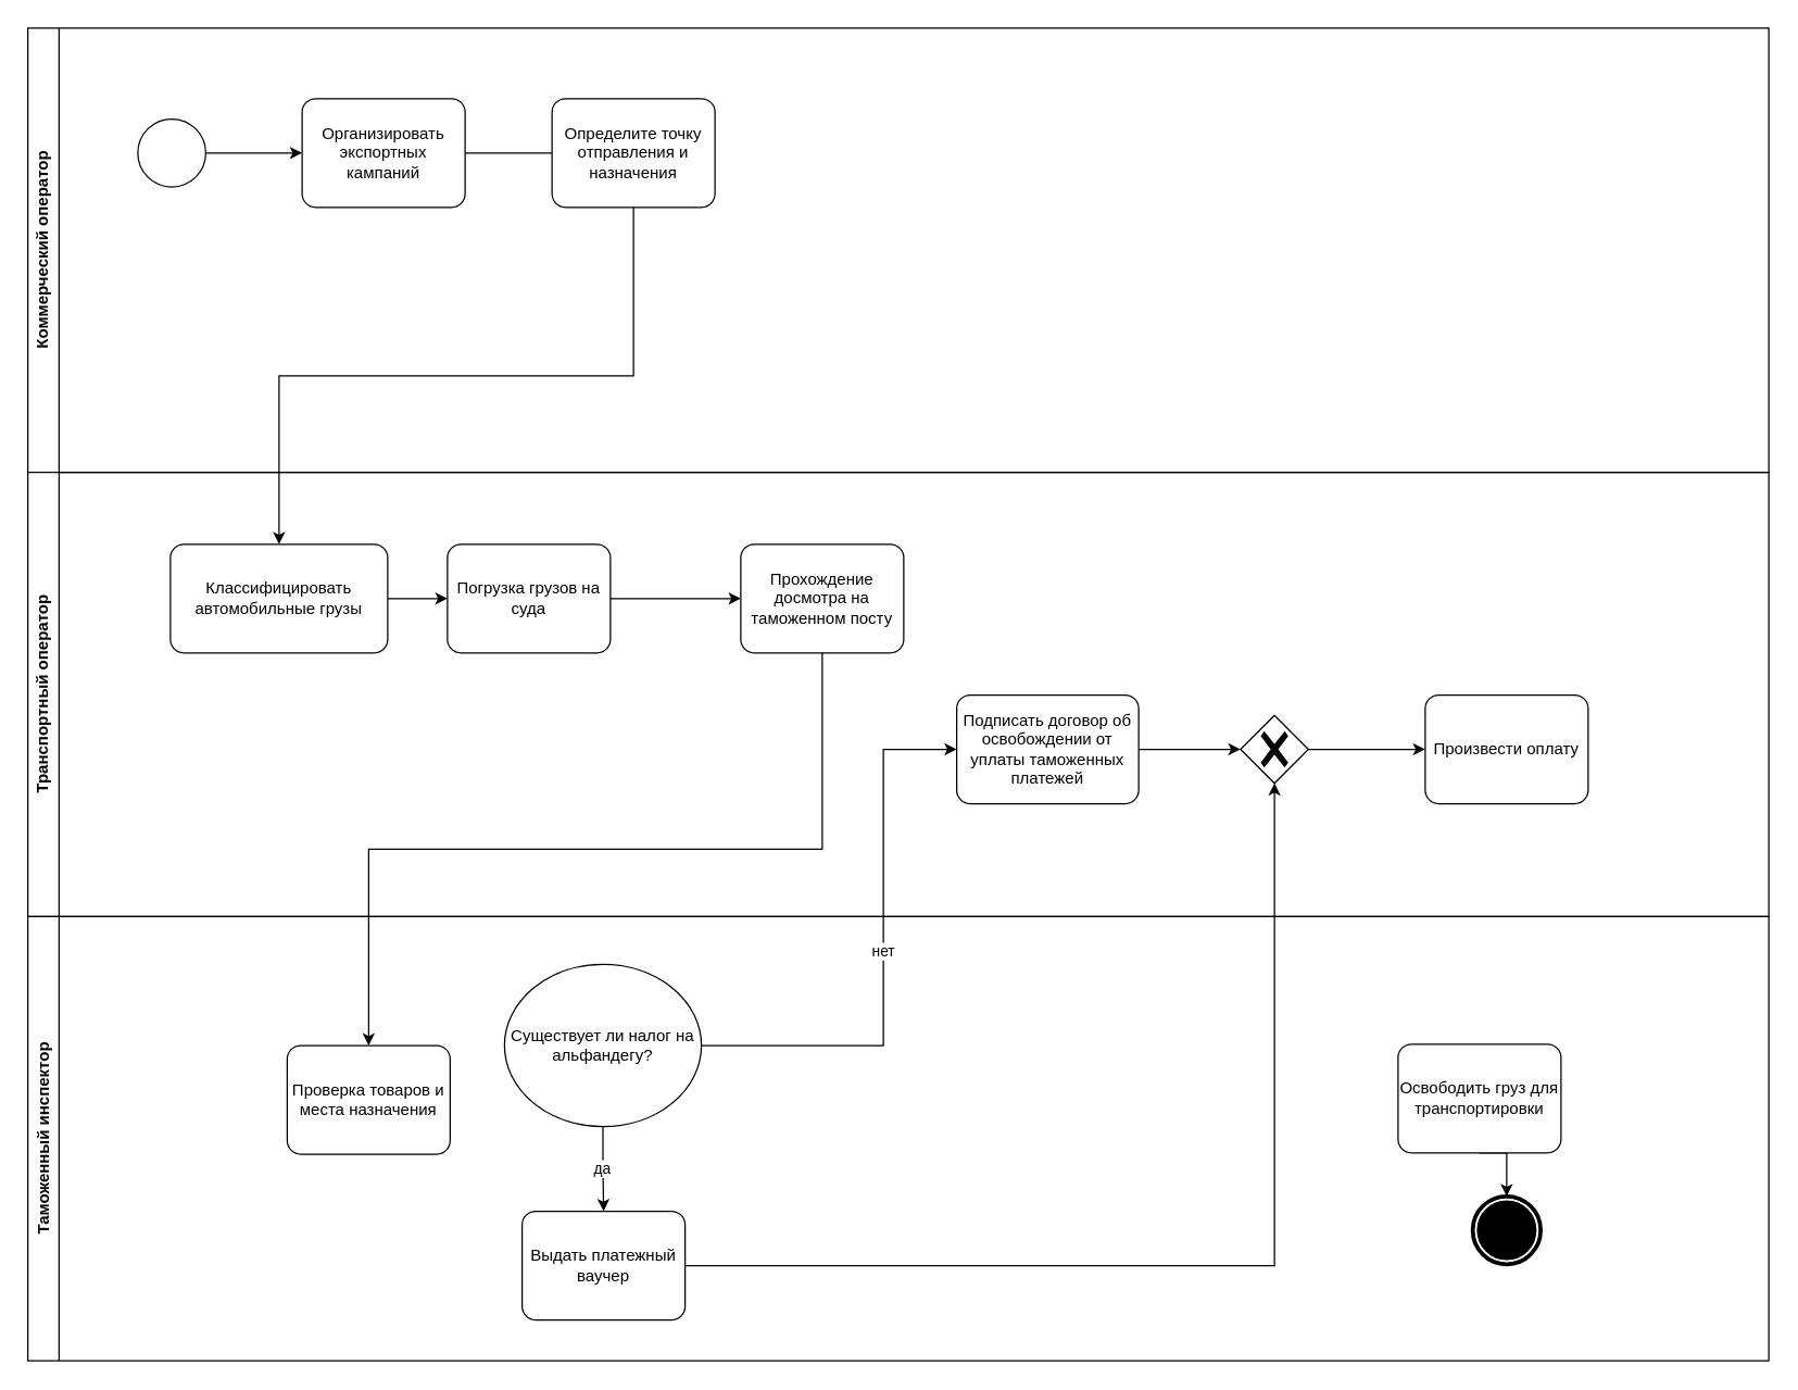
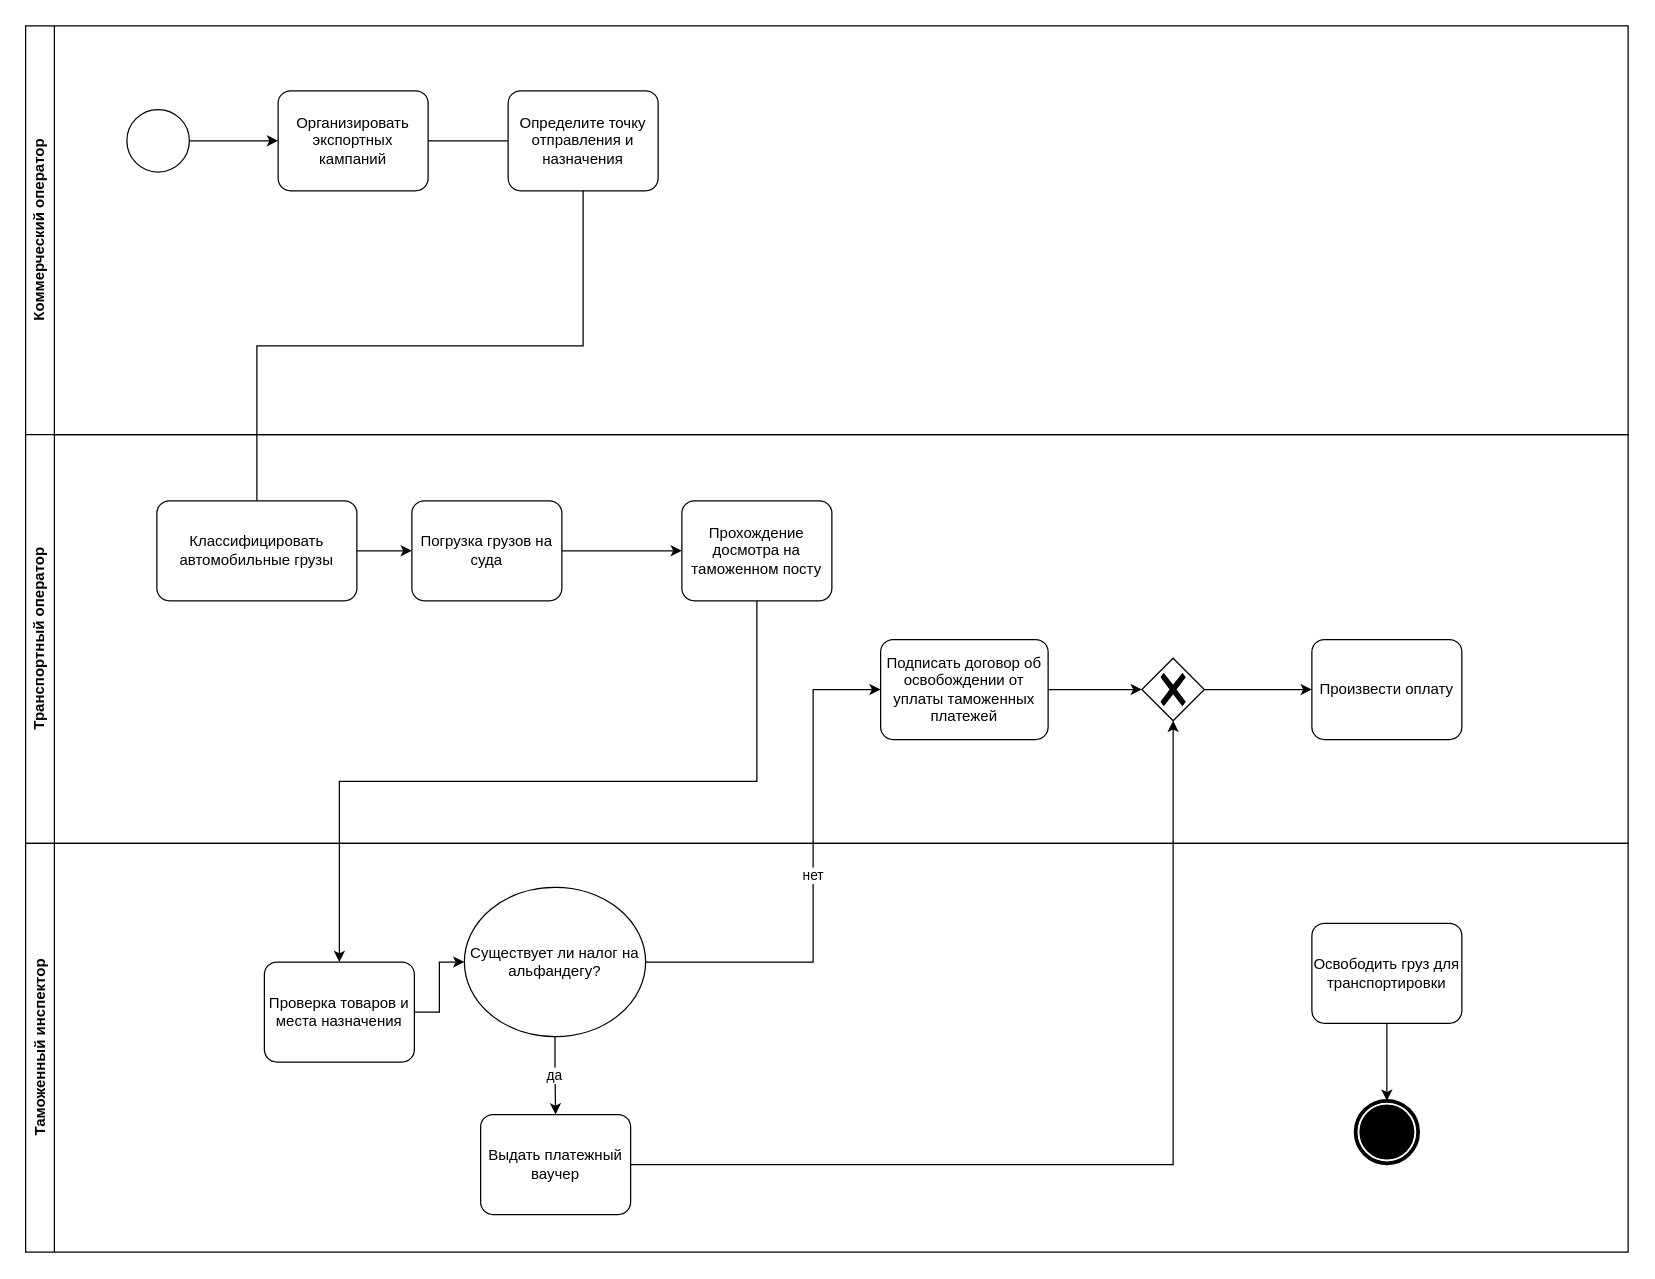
- <mxCell id="28" style="edgeStyle=orthogonalEdgeStyle;rounded=0;orthogonalLoop=1;jettySize=auto;html=1;exitX=0.5;exitY=1;exitDx=0;exitDy=0;exitPerimeter=0;entryX=0.5;entryY=0;entryDx=0;entryDy=0;entryPerimeter=0;" edge="1" parent="1" source="7" target="10"><mxGeometry relative="1" as="geometry" /></mxCell>
+ <mxCell id="28" style="edgeStyle=orthogonalEdgeStyle;rounded=0;orthogonalLoop=1;jettySize=auto;html=1;exitX=0.5;exitY=1;exitDx=0;exitDy=0;exitPerimeter=0;entryX=0.5;entryY=0;entryDx=0;entryDy=0;entryPerimeter=0;endArrow=none;" edge="1" parent="1" source="7" target="10"><mxGeometry relative="1" as="geometry" /></mxCell>
+ <mxCell id="20" style="edgeStyle=orthogonalEdgeStyle;rounded=0;orthogonalLoop=1;jettySize=auto;html=1;exitX=1;exitY=0.5;exitDx=0;exitDy=0;exitPerimeter=0;entryX=0;entryY=0.5;entryDx=0;entryDy=0;" edge="1" parent="19" source="21" target="23"><mxGeometry relative="1" as="geometry" /></mxCell>
- <mxCell id="26" value="Освободить груз для транспортировки" style="points=[[0.25,0,0],[0.5,0,0],[0.75,0,0],[1,0.25,0],[1,0.5,0],[1,0.75,0],[0.75,1,0],[0.5,1,0],[0.25,1,0],[0,0.75,0],[0,0.5,0],[0,0.25,0]];shape=mxgraph.bpmn.task;whiteSpace=wrap;rectStyle=rounded;size=10;html=1;taskMarker=abstract;" vertex="1" parent="19"><mxGeometry x="1009" y="94" width="120" height="80" as="geometry" /></mxCell>
+ <mxCell id="26" value="Освободить груз для транспортировки" style="points=[[0.25,0,0],[0.5,0,0],[0.75,0,0],[1,0.25,0],[1,0.5,0],[1,0.75,0],[0.75,1,0],[0.5,1,0],[0.25,1,0],[0,0.75,0],[0,0.5,0],[0,0.25,0]];shape=mxgraph.bpmn.task;whiteSpace=wrap;rectStyle=rounded;size=10;html=1;taskMarker=abstract;" vertex="1" parent="19"><mxGeometry x="1029" y="64" width="120" height="80" as="geometry" /></mxCell>
